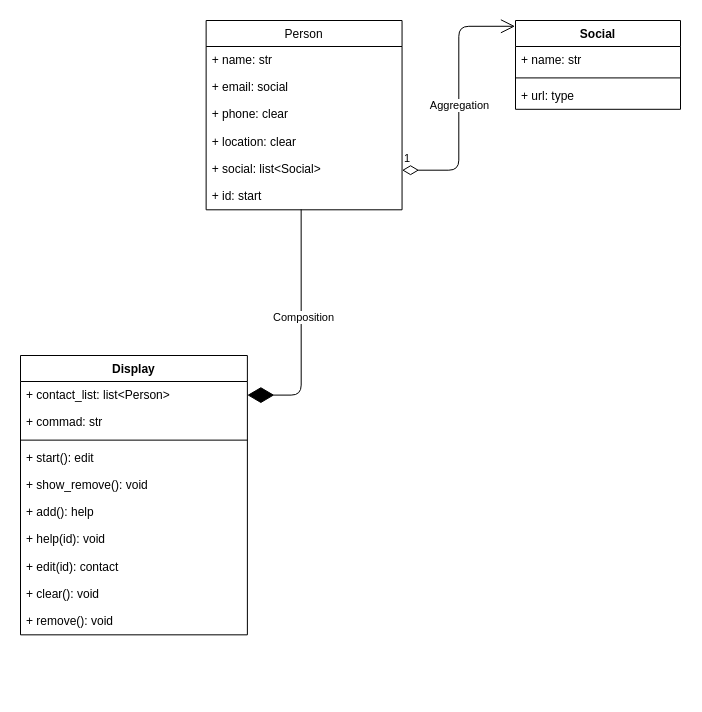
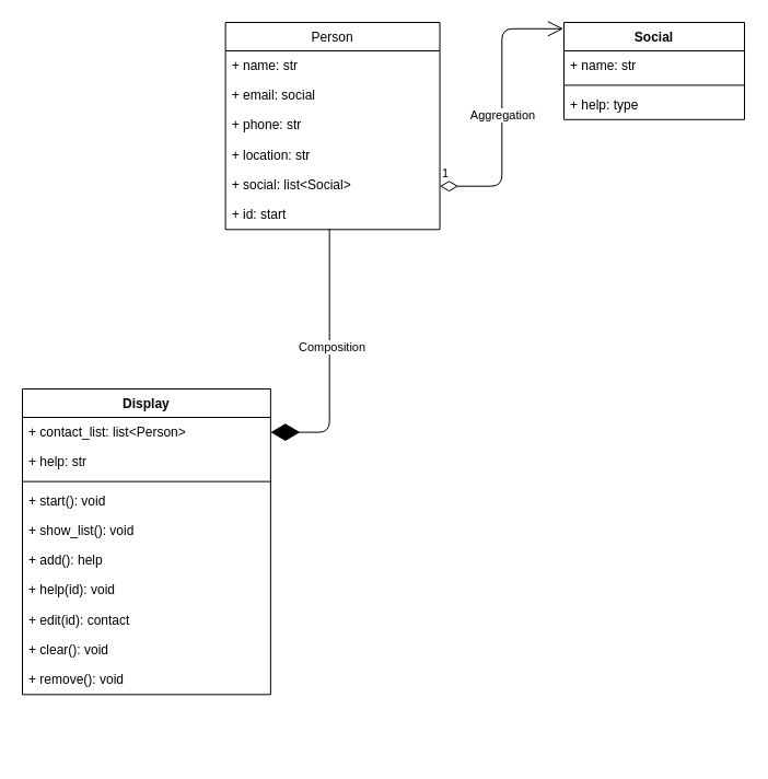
- <mxCell id="13" value="+ url: type" style="text;strokeColor=none;fillColor=none;align=left;verticalAlign=top;spacingLeft=4;spacingRight=4;overflow=hidden;rotatable=0;points=[[0,0.5],[1,0.5]];portConstraint=eastwest;" parent="10" vertex="1"><mxGeometry y="61.594" width="165" height="27.219" as="geometry" /></mxCell>
+ <mxCell id="13" value="+ help: type" style="text;strokeColor=none;fillColor=none;align=left;verticalAlign=top;spacingLeft=4;spacingRight=4;overflow=hidden;rotatable=0;points=[[0,0.5],[1,0.5]];portConstraint=eastwest;" parent="10" vertex="1"><mxGeometry y="61.594" width="165" height="27.219" as="geometry" /></mxCell>
- <mxCell id="6" value="+ phone: clear" style="text;strokeColor=none;fillColor=none;align=left;verticalAlign=top;spacingLeft=4;spacingRight=4;overflow=hidden;rotatable=0;points=[[0,0.5],[1,0.5]];portConstraint=eastwest;" parent="3" vertex="1"><mxGeometry y="80.438" width="195.938" height="27.219" as="geometry" /></mxCell>
+ <mxCell id="6" value="+ phone: str" style="text;strokeColor=none;fillColor=none;align=left;verticalAlign=top;spacingLeft=4;spacingRight=4;overflow=hidden;rotatable=0;points=[[0,0.5],[1,0.5]];portConstraint=eastwest;" parent="3" vertex="1"><mxGeometry y="80.438" width="195.938" height="27.219" as="geometry" /></mxCell>
- <mxCell id="7" value="+ location: clear" style="text;strokeColor=none;fillColor=none;align=left;verticalAlign=top;spacingLeft=4;spacingRight=4;overflow=hidden;rotatable=0;points=[[0,0.5],[1,0.5]];portConstraint=eastwest;" parent="3" vertex="1"><mxGeometry y="107.656" width="195.938" height="27.219" as="geometry" /></mxCell>
+ <mxCell id="7" value="+ location: str" style="text;strokeColor=none;fillColor=none;align=left;verticalAlign=top;spacingLeft=4;spacingRight=4;overflow=hidden;rotatable=0;points=[[0,0.5],[1,0.5]];portConstraint=eastwest;" parent="3" vertex="1"><mxGeometry y="107.656" width="195.938" height="27.219" as="geometry" /></mxCell>
- <mxCell id="18" value="+ commad: str" style="text;strokeColor=none;fillColor=none;align=left;verticalAlign=top;spacingLeft=4;spacingRight=4;overflow=hidden;rotatable=0;points=[[0,0.5],[1,0.5]];portConstraint=eastwest;" parent="16" vertex="1"><mxGeometry y="53.219" width="226.875" height="27.219" as="geometry" /></mxCell>
+ <mxCell id="18" value="+ help: str" style="text;strokeColor=none;fillColor=none;align=left;verticalAlign=top;spacingLeft=4;spacingRight=4;overflow=hidden;rotatable=0;points=[[0,0.5],[1,0.5]];portConstraint=eastwest;" parent="16" vertex="1"><mxGeometry y="53.219" width="226.875" height="27.219" as="geometry" /></mxCell>
- <mxCell id="20" value="+ start(): edit" style="text;strokeColor=none;fillColor=none;align=left;verticalAlign=top;spacingLeft=4;spacingRight=4;overflow=hidden;rotatable=0;points=[[0,0.5],[1,0.5]];portConstraint=eastwest;" parent="16" vertex="1"><mxGeometry y="88.812" width="226.875" height="27.219" as="geometry" /></mxCell>
+ <mxCell id="20" value="+ start(): void" style="text;strokeColor=none;fillColor=none;align=left;verticalAlign=top;spacingLeft=4;spacingRight=4;overflow=hidden;rotatable=0;points=[[0,0.5],[1,0.5]];portConstraint=eastwest;" parent="16" vertex="1"><mxGeometry y="88.812" width="226.875" height="27.219" as="geometry" /></mxCell>
- <mxCell id="21" value="+ show_remove(): void" style="text;strokeColor=none;fillColor=none;align=left;verticalAlign=top;spacingLeft=4;spacingRight=4;overflow=hidden;rotatable=0;points=[[0,0.5],[1,0.5]];portConstraint=eastwest;" parent="16" vertex="1"><mxGeometry y="116.031" width="226.875" height="27.219" as="geometry" /></mxCell>
+ <mxCell id="21" value="+ show_list(): void" style="text;strokeColor=none;fillColor=none;align=left;verticalAlign=top;spacingLeft=4;spacingRight=4;overflow=hidden;rotatable=0;points=[[0,0.5],[1,0.5]];portConstraint=eastwest;" parent="16" vertex="1"><mxGeometry y="116.031" width="226.875" height="27.219" as="geometry" /></mxCell>
